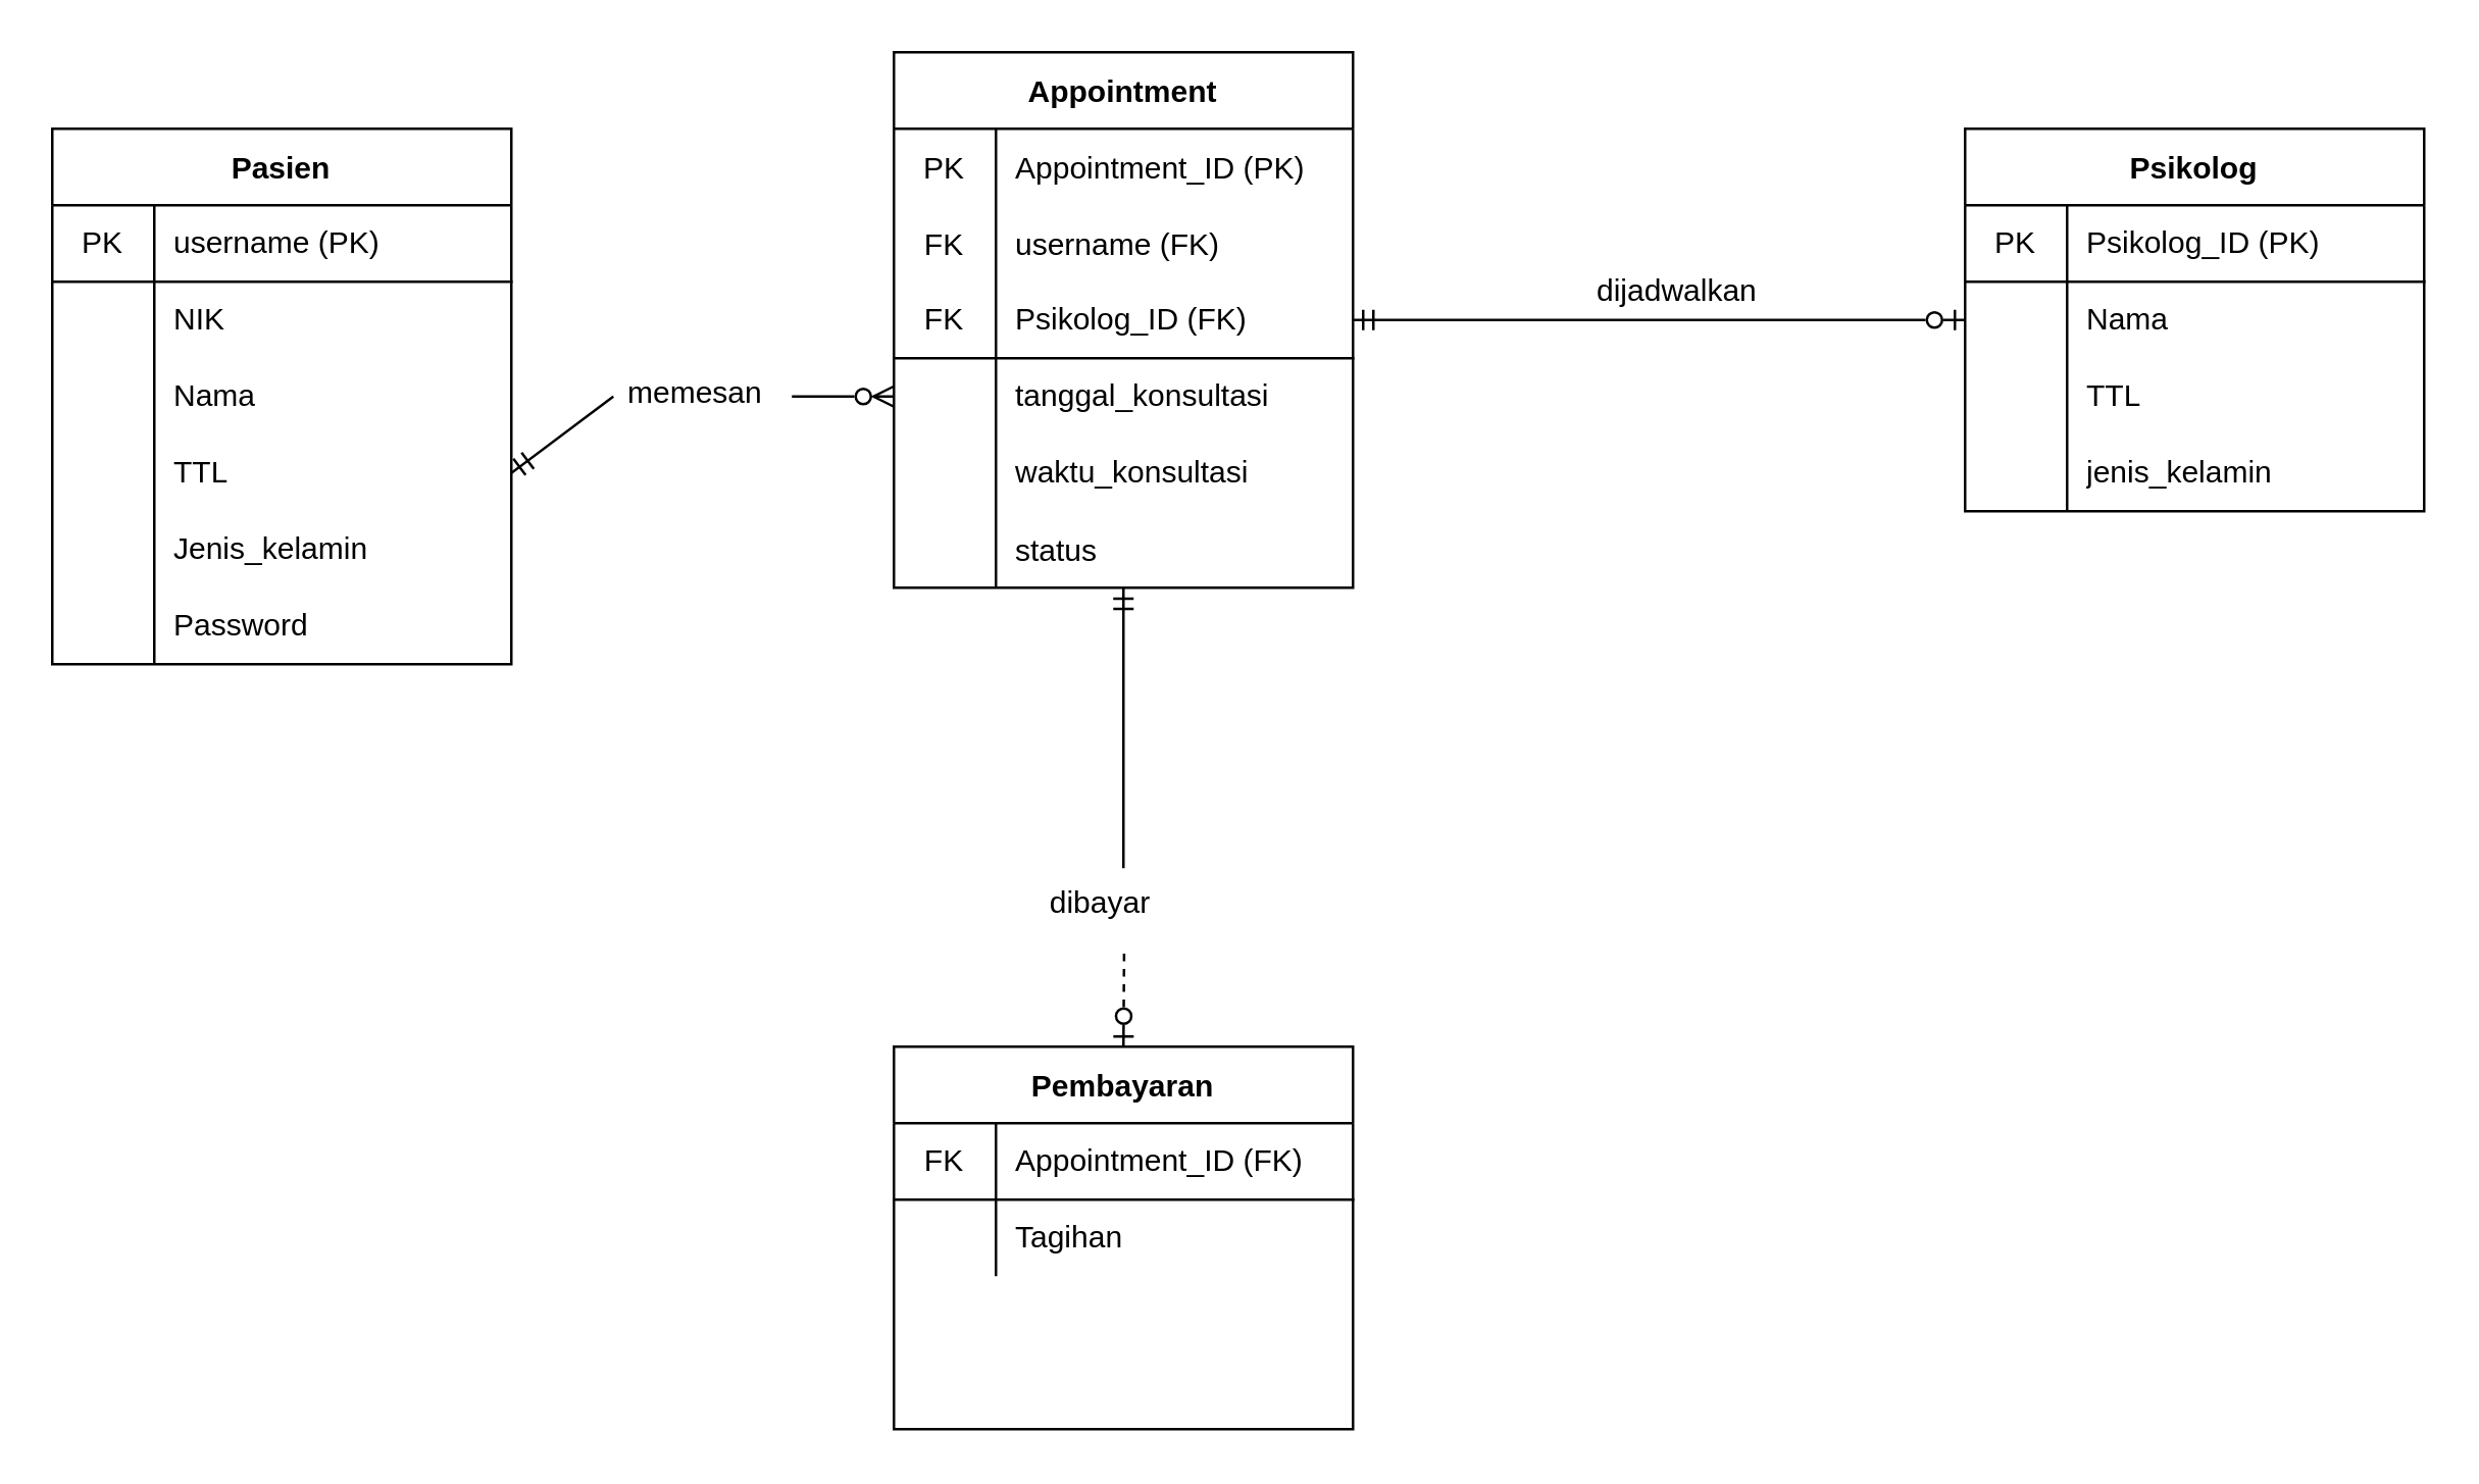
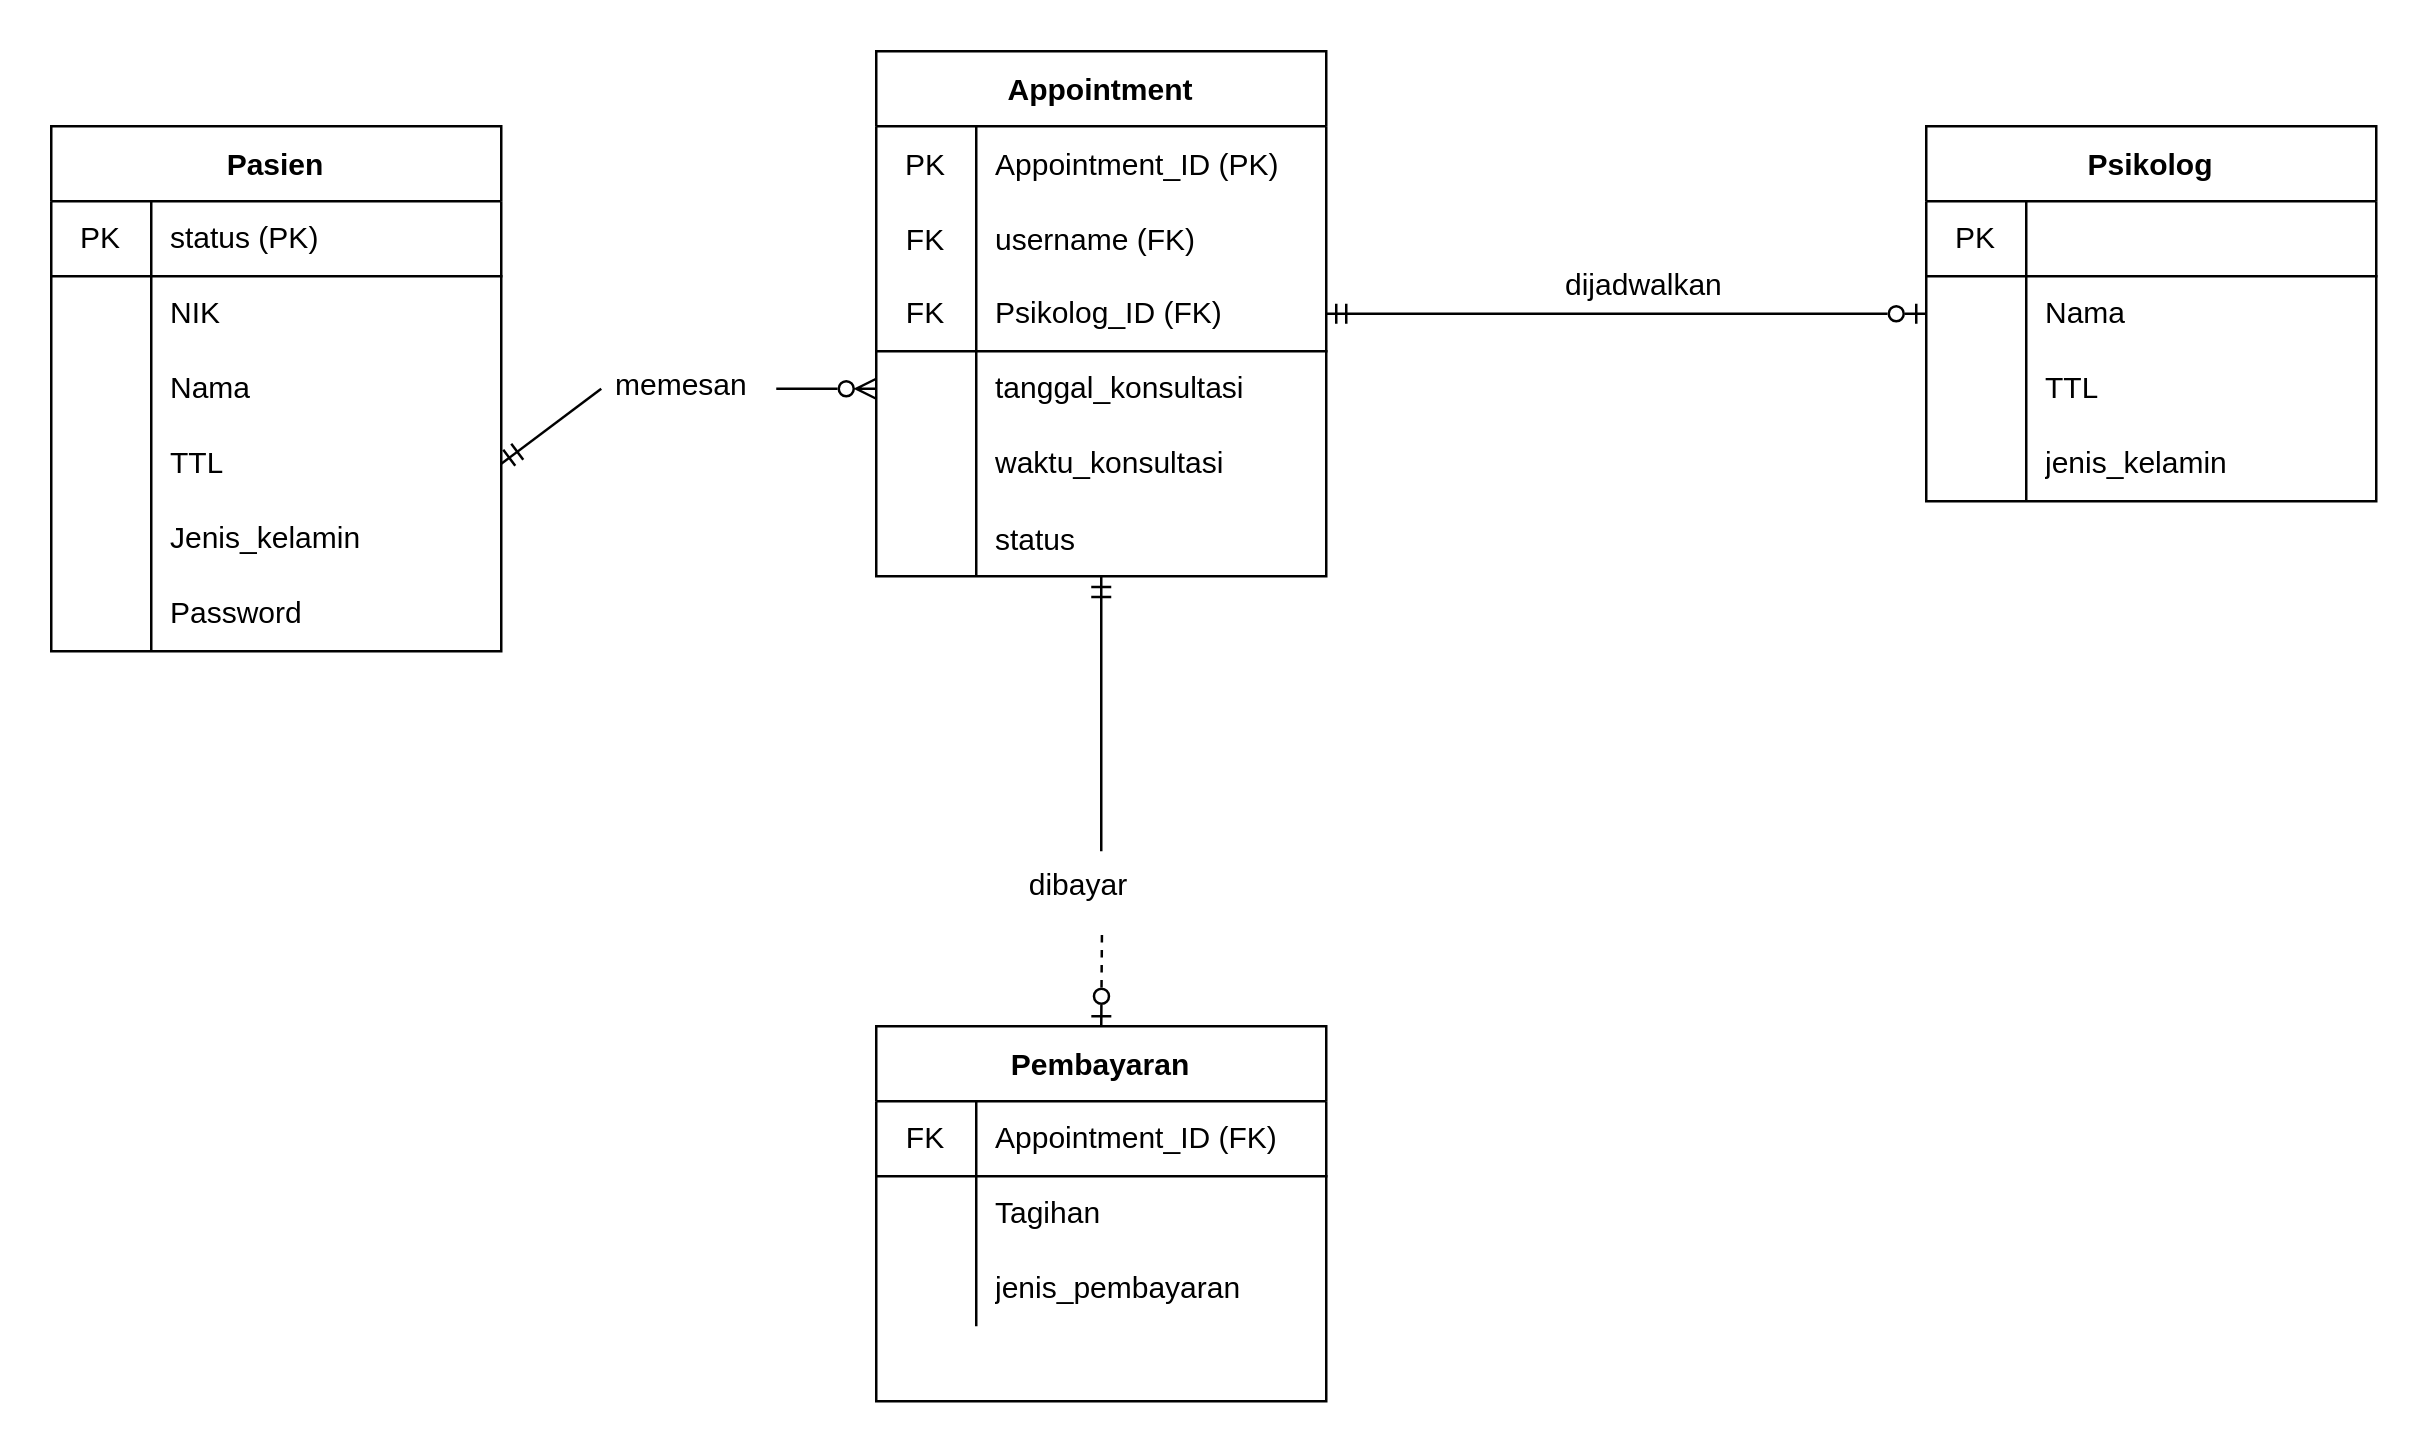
- <mxCell id="5" value="&lt;span&gt;username (PK)&lt;/span&gt;" style="shape=partialRectangle;html=1;whiteSpace=wrap;connectable=0;fillColor=none;top=0;left=0;bottom=0;right=0;align=left;spacingLeft=6;overflow=hidden;pointerEvents=1;" parent="3" vertex="1"><mxGeometry x="40" width="140" height="30" as="geometry"><mxRectangle width="140" height="30" as="alternateBounds" /></mxGeometry></mxCell>
+ <mxCell id="5" value="&lt;span&gt;status (PK)&lt;/span&gt;" style="shape=partialRectangle;html=1;whiteSpace=wrap;connectable=0;fillColor=none;top=0;left=0;bottom=0;right=0;align=left;spacingLeft=6;overflow=hidden;pointerEvents=1;" parent="3" vertex="1"><mxGeometry x="40" width="140" height="30" as="geometry"><mxRectangle width="140" height="30" as="alternateBounds" /></mxGeometry></mxCell>
- <mxCell id="24" value="&lt;span&gt;Psikolog_ID (PK)&lt;/span&gt;" style="shape=partialRectangle;html=1;whiteSpace=wrap;connectable=0;fillColor=none;top=0;left=0;bottom=0;right=0;align=left;spacingLeft=6;overflow=hidden;pointerEvents=1;" parent="22" vertex="1"><mxGeometry x="40" width="140" height="30" as="geometry"><mxRectangle width="140" height="30" as="alternateBounds" /></mxGeometry></mxCell>
+ <mxCell id="64" value="&lt;span&gt;jenis_pembayaran&lt;/span&gt;" style="shape=partialRectangle;html=1;whiteSpace=wrap;connectable=0;fillColor=none;top=0;left=0;bottom=0;right=0;align=left;spacingLeft=6;overflow=hidden;pointerEvents=1;" parent="62" vertex="1"><mxGeometry x="40" width="140" height="30" as="geometry"><mxRectangle width="140" height="30" as="alternateBounds" /></mxGeometry></mxCell>
